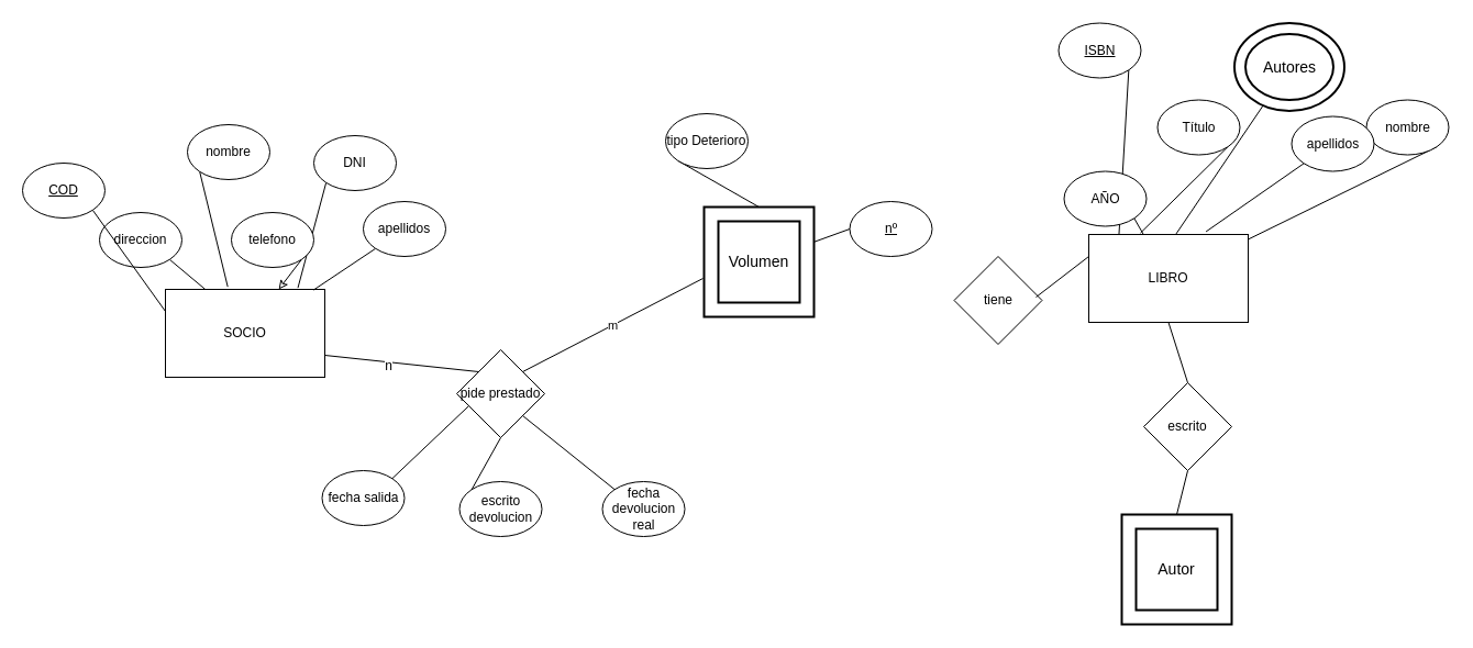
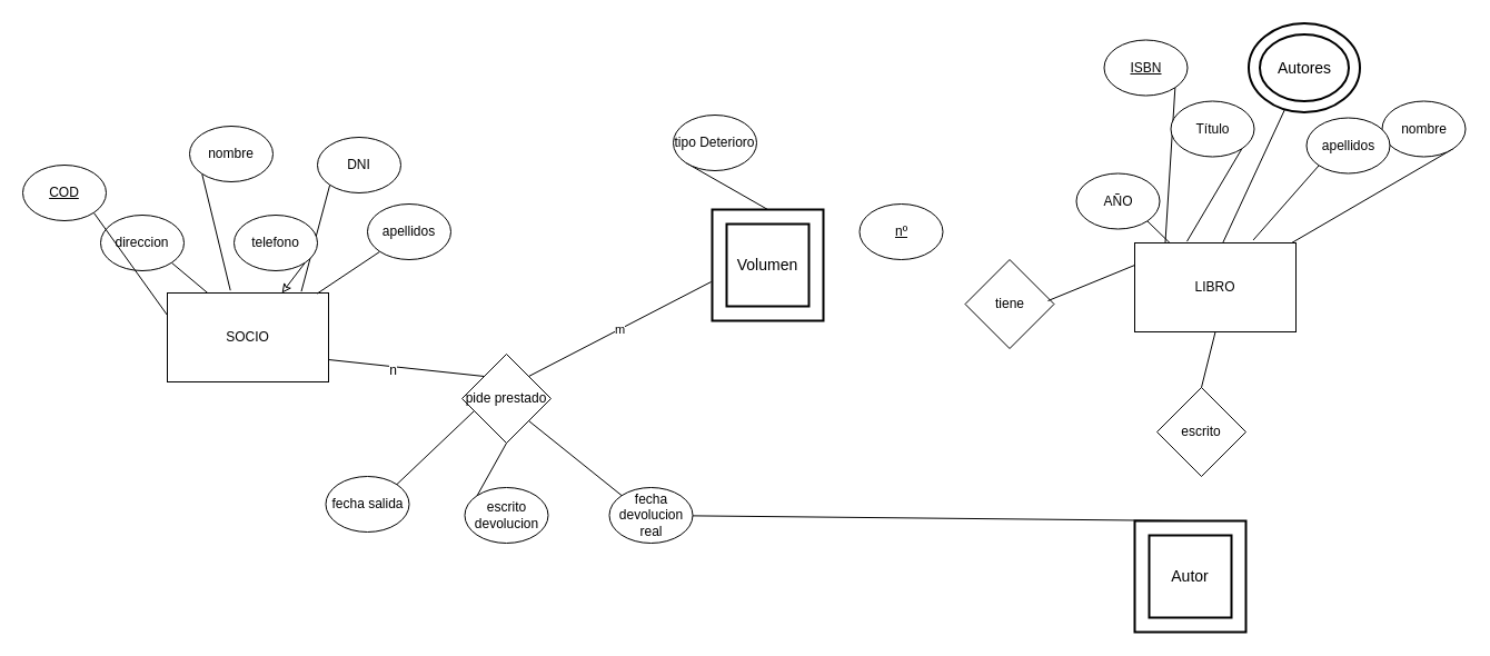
- <mxCell id="35" value="ISBN" style="ellipse;whiteSpace=wrap;html=1;fontStyle=4" vertex="1" parent="1"><mxGeometry x="962.5" y="20.5" width="75" height="50" as="geometry" /></mxCell>
+ <mxCell id="35" value="ISBN" style="ellipse;whiteSpace=wrap;html=1;fontStyle=4" vertex="1" parent="1"><mxGeometry x="992.5" y="35.5" width="75" height="50" as="geometry" /></mxCell>
- <mxCell id="29" style="edgeStyle=none;rounded=0;orthogonalLoop=1;jettySize=auto;html=1;exitX=0;exitY=0.5;exitDx=0;exitDy=0;endArrow=none;endFill=0;" edge="1" parent="1" source="30" target="17"><mxGeometry relative="1" as="geometry" /></mxCell>
- <mxCell id="43" value="LIBRO" style="rounded=0;whiteSpace=wrap;html=1;" vertex="1" parent="1"><mxGeometry x="990" y="213" width="145" height="80" as="geometry" /></mxCell>
+ <mxCell id="43" value="LIBRO" style="rounded=0;whiteSpace=wrap;html=1;" vertex="1" parent="1"><mxGeometry x="1020" y="218" width="145" height="80" as="geometry" /></mxCell>
- <mxCell id="32" style="edgeStyle=none;rounded=0;orthogonalLoop=1;jettySize=auto;html=1;exitX=0.5;exitY=0;exitDx=0;exitDy=0;entryX=0.5;entryY=1;entryDx=0;entryDy=0;endArrow=none;endFill=0;strokeColor=#000000;" edge="1" parent="1" source="33" target="31"><mxGeometry relative="1" as="geometry" /></mxCell>
+ <mxCell id="32" style="edgeStyle=none;rounded=0;orthogonalLoop=1;jettySize=auto;html=1;exitX=0.5;exitY=0;exitDx=0;exitDy=0;endArrow=none;endFill=0;strokeColor=#000000;" edge="1" parent="1" source="33" target="28"><mxGeometry relative="1" as="geometry" /></mxCell>
